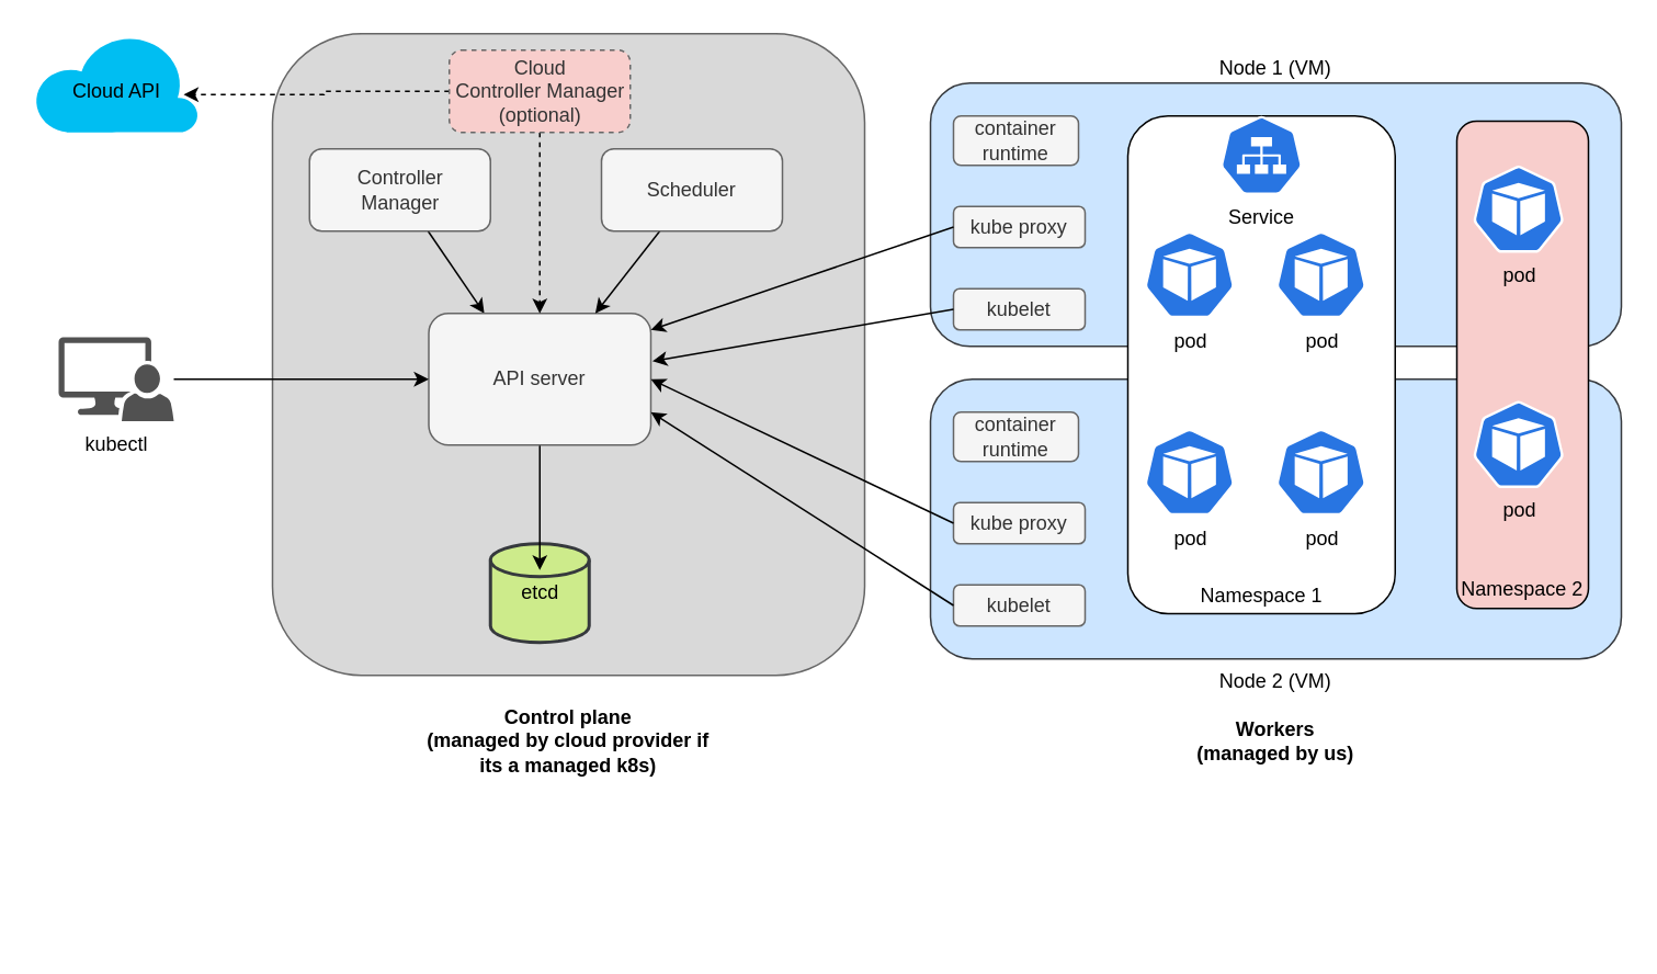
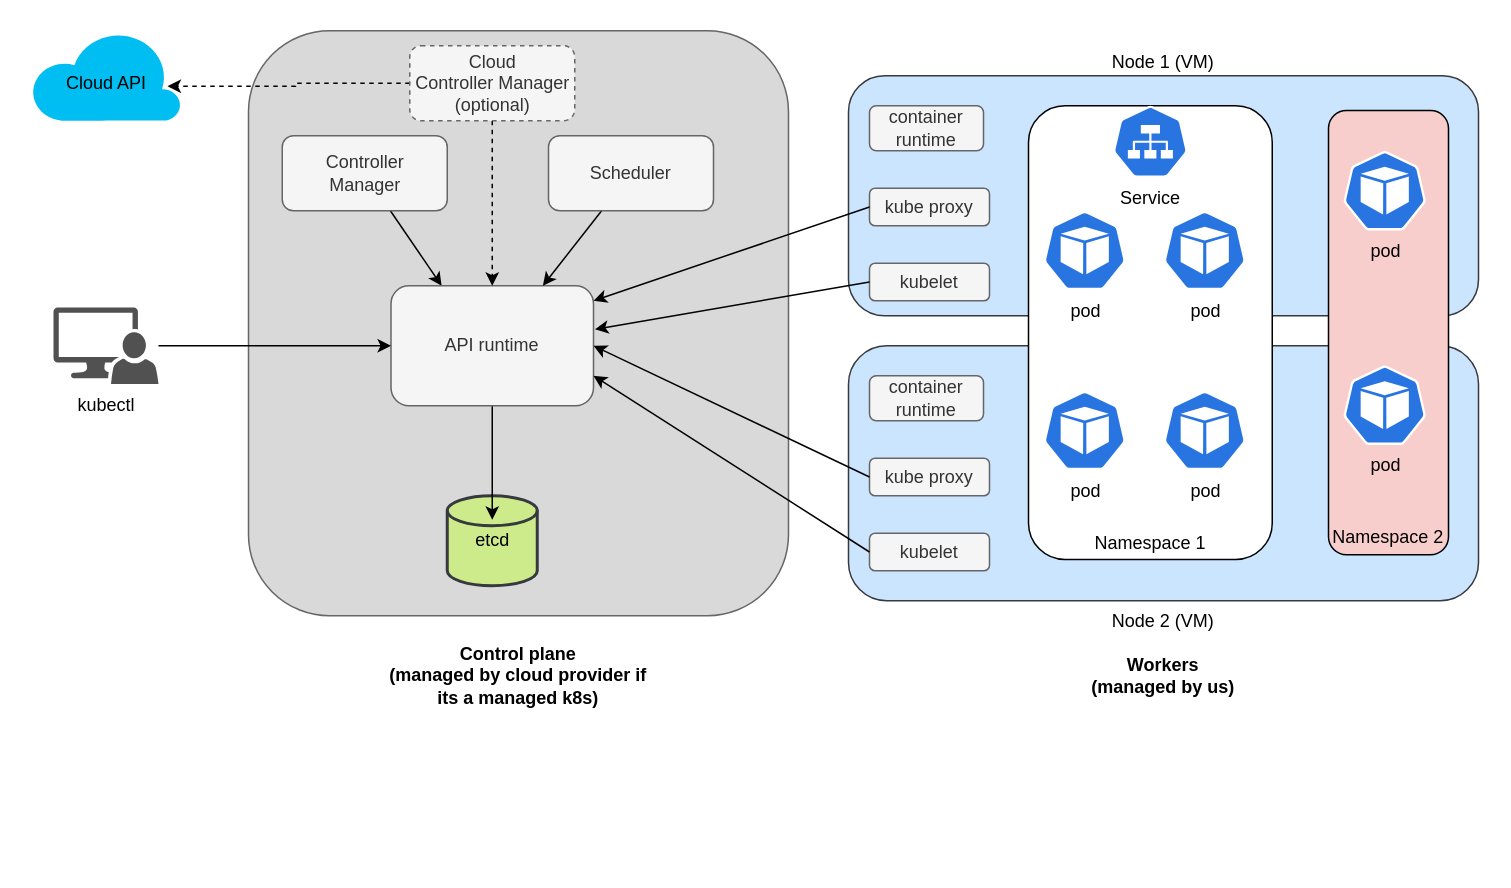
- <mxCell id="42" value="Cloud &lt;br&gt;Controller Manager&lt;br&gt;(optional)" style="rounded=1;whiteSpace=wrap;html=1;dashed=1;fillColor=#f8cecc;fontColor=#333333;strokeColor=#666666;" parent="1" vertex="1"><mxGeometry x="272.5" y="30" width="110" height="50" as="geometry" /></mxCell>
+ <mxCell id="42" value="Cloud &lt;br&gt;Controller Manager&lt;br&gt;(optional)" style="rounded=1;whiteSpace=wrap;html=1;dashed=1;fillColor=#f5f5f5;fontColor=#333333;strokeColor=#666666;" parent="1" vertex="1"><mxGeometry x="272.5" y="30" width="110" height="50" as="geometry" /></mxCell>
- <mxCell id="30" value="API server" style="rounded=1;whiteSpace=wrap;html=1;fillColor=#f5f5f5;fontColor=#333333;strokeColor=#666666;" parent="1" vertex="1"><mxGeometry x="260" y="190" width="135" height="80" as="geometry" /></mxCell>
+ <mxCell id="30" value="API runtime" style="rounded=1;whiteSpace=wrap;html=1;fillColor=#f5f5f5;fontColor=#333333;strokeColor=#666666;" parent="1" vertex="1"><mxGeometry x="260" y="190" width="135" height="80" as="geometry" /></mxCell>
